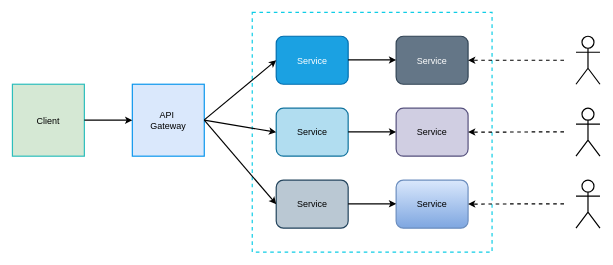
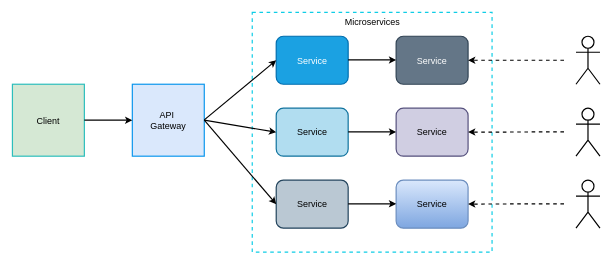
+ <mxCell id="17" value="Microservices" style="text;html=1;align=center;verticalAlign=middle;resizable=0;points=[];autosize=1;strokeColor=none;fillColor=none;fontSize=15;strokeWidth=2;" vertex="1" parent="1"><mxGeometry x="560" y="20" width="120" height="30" as="geometry" /></mxCell>
